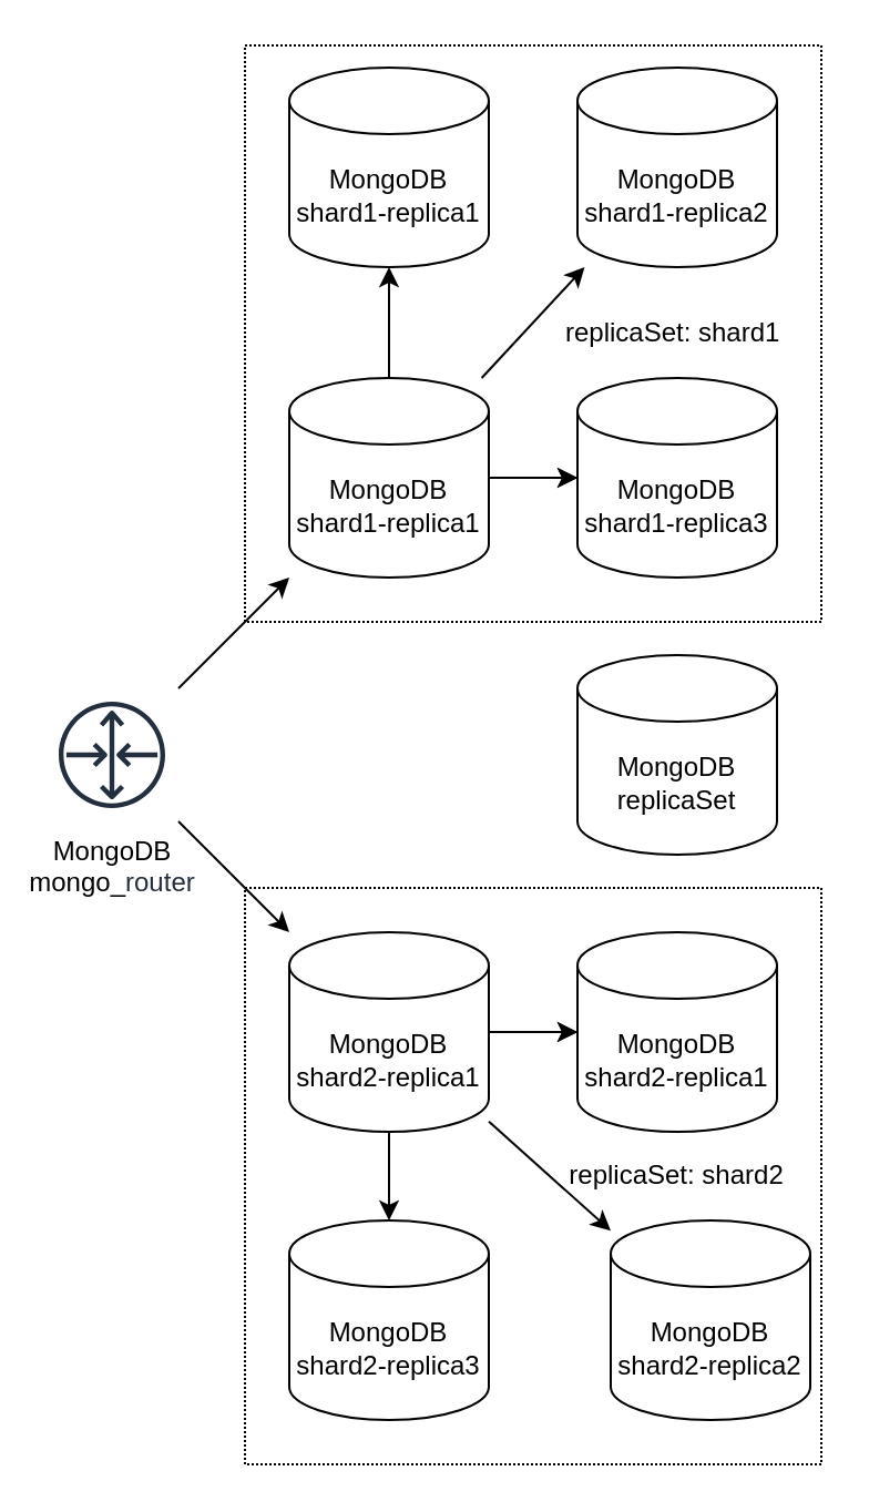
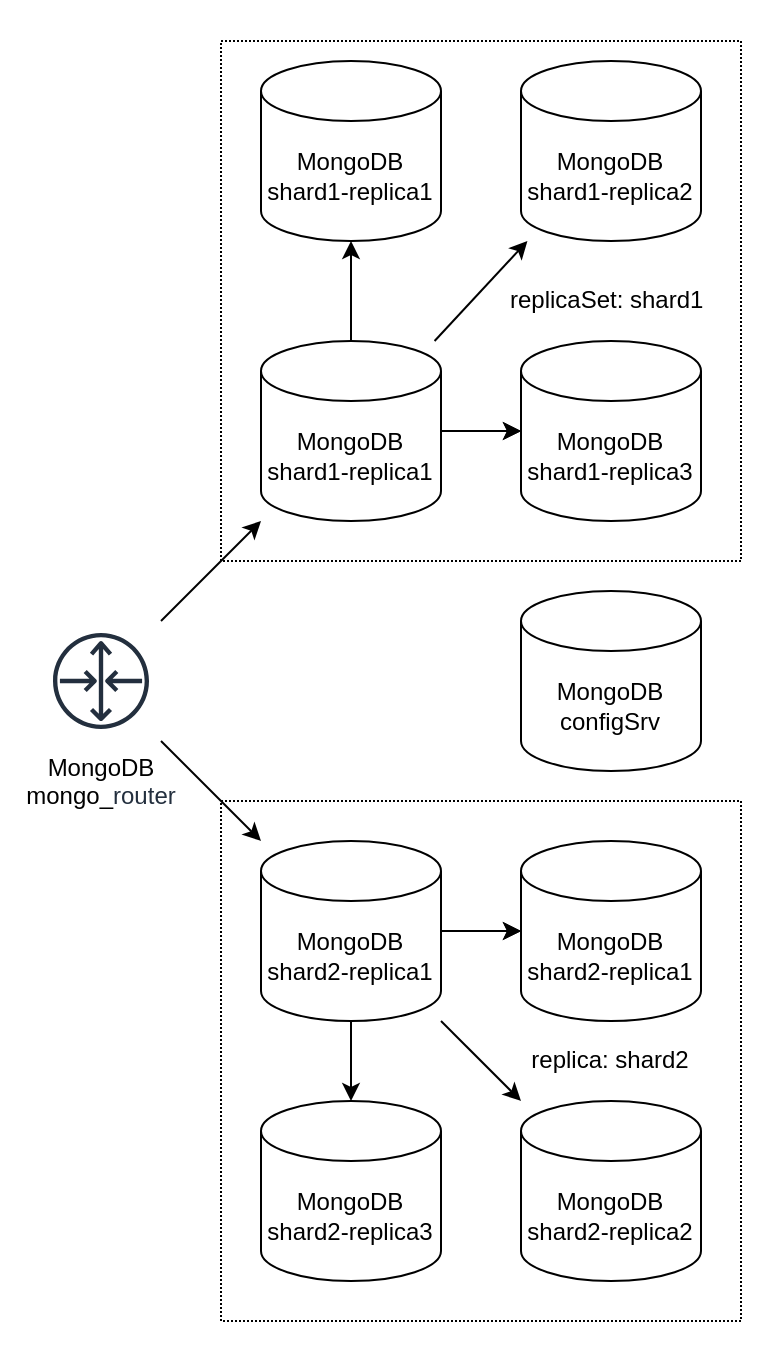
- <mxCell id="16" value="MongoDB&lt;br&gt;replicaSet" style="shape=cylinder3;whiteSpace=wrap;html=1;boundedLbl=1;backgroundOutline=1;size=15;" vertex="1" parent="1"><mxGeometry x="260" y="295" width="90" height="90" as="geometry" /></mxCell>
+ <mxCell id="16" value="MongoDB&lt;br&gt;configSrv" style="shape=cylinder3;whiteSpace=wrap;html=1;boundedLbl=1;backgroundOutline=1;size=15;" vertex="1" parent="1"><mxGeometry x="260" y="295" width="90" height="90" as="geometry" /></mxCell>
- <mxCell id="2" value="&amp;nbsp; &amp;nbsp; &amp;nbsp; &amp;nbsp; &amp;nbsp; &amp;nbsp; &amp;nbsp; &amp;nbsp; &amp;nbsp; &amp;nbsp; &amp;nbsp; &amp;nbsp; &amp;nbsp; &amp;nbsp; &amp;nbsp; &amp;nbsp; &amp;nbsp; &amp;nbsp; &amp;nbsp; &amp;nbsp;replicaSet: shard2" style="whiteSpace=wrap;html=1;aspect=fixed;fillColor=none;dashed=1;dashPattern=1 1;" vertex="1" parent="1"><mxGeometry x="110" y="400" width="260" height="260" as="geometry" /></mxCell>
+ <mxCell id="2" value="&amp;nbsp; &amp;nbsp; &amp;nbsp; &amp;nbsp; &amp;nbsp; &amp;nbsp; &amp;nbsp; &amp;nbsp; &amp;nbsp; &amp;nbsp; &amp;nbsp; &amp;nbsp; &amp;nbsp; &amp;nbsp; &amp;nbsp; &amp;nbsp; &amp;nbsp; &amp;nbsp; &amp;nbsp; &amp;nbsp;replica: shard2" style="whiteSpace=wrap;html=1;aspect=fixed;fillColor=none;dashed=1;dashPattern=1 1;" vertex="1" parent="1"><mxGeometry x="110" y="400" width="260" height="260" as="geometry" /></mxCell>
- <mxCell id="22" value="MongoDB&lt;br&gt;shard2-replica2" style="shape=cylinder3;whiteSpace=wrap;html=1;boundedLbl=1;backgroundOutline=1;size=15;" vertex="1" parent="1"><mxGeometry x="275" y="550" width="90" height="90" as="geometry" /></mxCell>
+ <mxCell id="22" value="MongoDB&lt;br&gt;shard2-replica2" style="shape=cylinder3;whiteSpace=wrap;html=1;boundedLbl=1;backgroundOutline=1;size=15;" vertex="1" parent="1"><mxGeometry x="260" y="550" width="90" height="90" as="geometry" /></mxCell>
